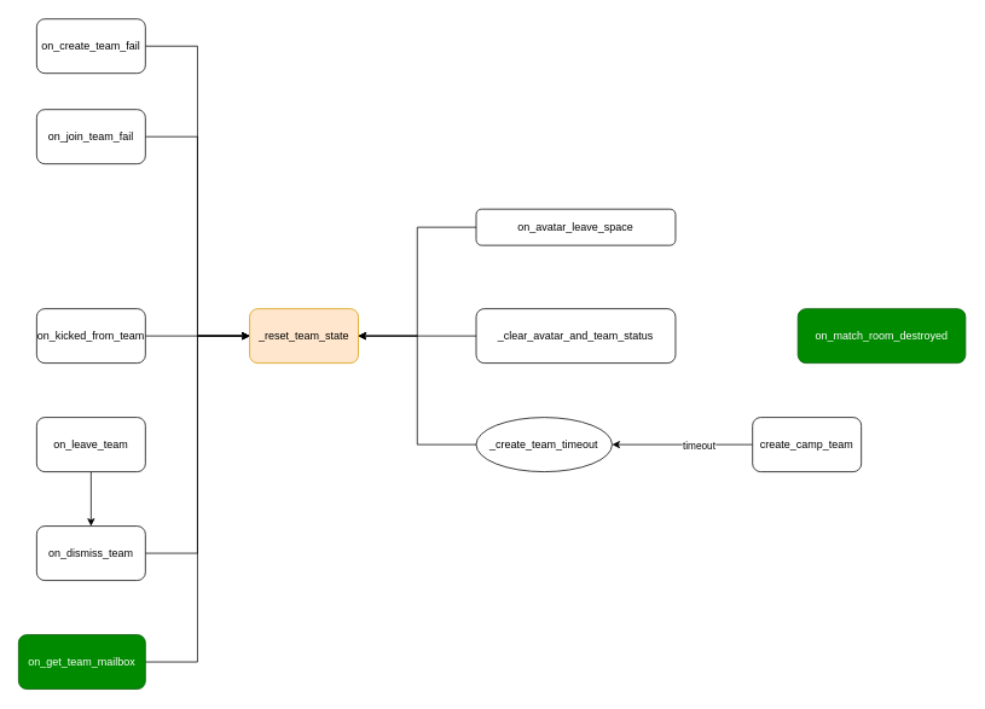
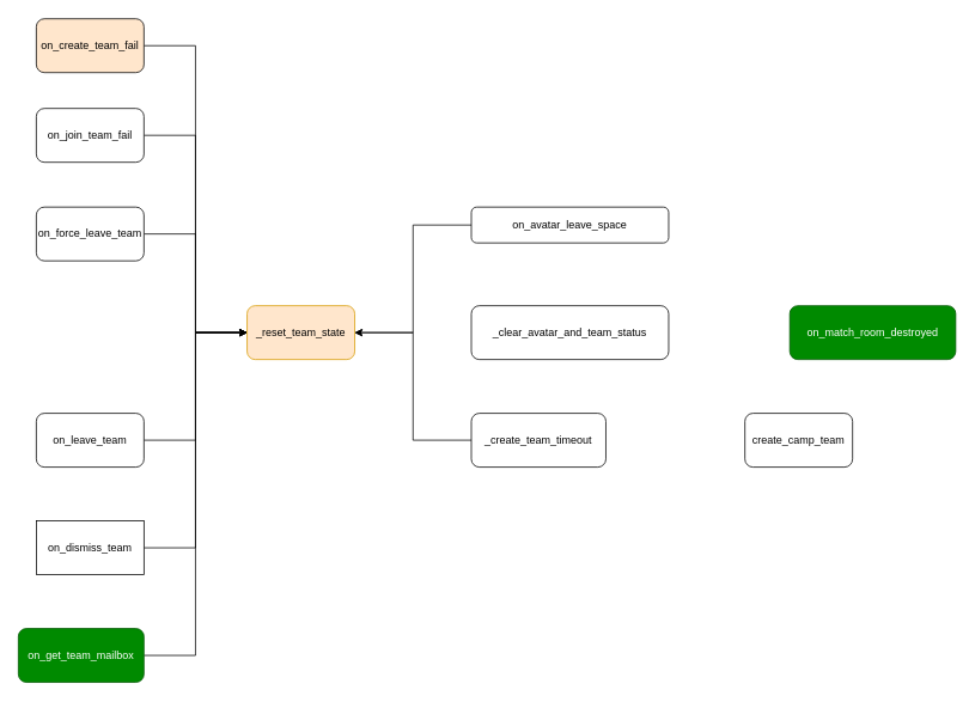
- <mxCell id="9" value="on_create_team_fail" style="rounded=1;whiteSpace=wrap;html=1;" parent="1" vertex="1"><mxGeometry x="40" y="20" width="120" height="60" as="geometry" /></mxCell>
+ <mxCell id="9" value="on_create_team_fail" style="rounded=1;whiteSpace=wrap;html=1;fillColor=#ffe6cc;" parent="1" vertex="1"><mxGeometry x="40" y="20" width="120" height="60" as="geometry" /></mxCell>
+ <mxCell id="13" value="on_force_leave_team" style="rounded=1;whiteSpace=wrap;html=1;" parent="1" vertex="1"><mxGeometry x="40" y="230" width="120" height="60" as="geometry" /></mxCell>
+ <mxCell id="12" style="edgeStyle=orthogonalEdgeStyle;rounded=0;orthogonalLoop=1;jettySize=auto;html=1;entryX=0;entryY=0.5;entryDx=0;entryDy=0;" parent="1" source="13" target="2" edge="1"><mxGeometry relative="1" as="geometry" /></mxCell>
- <mxCell id="15" value="on_kicked_from_team" style="rounded=1;whiteSpace=wrap;html=1;" parent="1" vertex="1"><mxGeometry x="40" y="340" width="120" height="60" as="geometry" /></mxCell>
- <mxCell id="14" style="edgeStyle=orthogonalEdgeStyle;rounded=0;orthogonalLoop=1;jettySize=auto;html=1;entryX=0;entryY=0.5;entryDx=0;entryDy=0;" parent="1" source="15" target="2" edge="1"><mxGeometry relative="1" as="geometry" /></mxCell>
- <mxCell id="24" style="edgeStyle=orthogonalEdgeStyle;rounded=0;orthogonalLoop=1;jettySize=auto;html=1;entryX=1;entryY=0.5;entryDx=0;entryDy=0;" parent="1" source="25" target="2" edge="1"><mxGeometry relative="1" as="geometry" /></mxCell>
- <mxCell id="4" value="_create_team_timeout" style="ellipse;whiteSpace=wrap;html=1;" parent="1" vertex="1"><mxGeometry x="525" y="460" width="150" height="60" as="geometry" /></mxCell>
+ <mxCell id="4" value="_create_team_timeout" style="rounded=1;whiteSpace=wrap;html=1;" parent="1" vertex="1"><mxGeometry x="525" y="460" width="150" height="60" as="geometry" /></mxCell>
- <mxCell id="5" style="edgeStyle=orthogonalEdgeStyle;rounded=0;orthogonalLoop=1;jettySize=auto;html=1;entryX=1;entryY=0.5;entryDx=0;entryDy=0;" parent="1" source="7" target="4" edge="1"><mxGeometry relative="1" as="geometry" /></mxCell>
- <mxCell id="6" value="timeout" style="edgeLabel;html=1;align=center;verticalAlign=middle;resizable=0;points=[];" parent="5" vertex="1" connectable="0"><mxGeometry x="-0.231" y="1" relative="1" as="geometry"><mxPoint as="offset" /></mxGeometry></mxCell>
- <mxCell id="16" style="edgeStyle=orthogonalEdgeStyle;rounded=0;orthogonalLoop=1;jettySize=auto;html=1;" parent="1" source="17" target="19" edge="1"><mxGeometry relative="1" as="geometry" /></mxCell>
+ <mxCell id="16" style="edgeStyle=orthogonalEdgeStyle;rounded=0;orthogonalLoop=1;jettySize=auto;html=1;entryX=0;entryY=0.5;entryDx=0;entryDy=0;" parent="1" source="17" target="2" edge="1"><mxGeometry relative="1" as="geometry" /></mxCell>
- <mxCell id="19" value="on_dismiss_team" style="rounded=1;whiteSpace=wrap;html=1;" parent="1" vertex="1"><mxGeometry x="40" y="580" width="120" height="60" as="geometry" /></mxCell>
+ <mxCell id="19" value="on_dismiss_team" style="whiteSpace=wrap;html=1;rounded=0;" parent="1" vertex="1"><mxGeometry x="40" y="580" width="120" height="60" as="geometry" /></mxCell>
